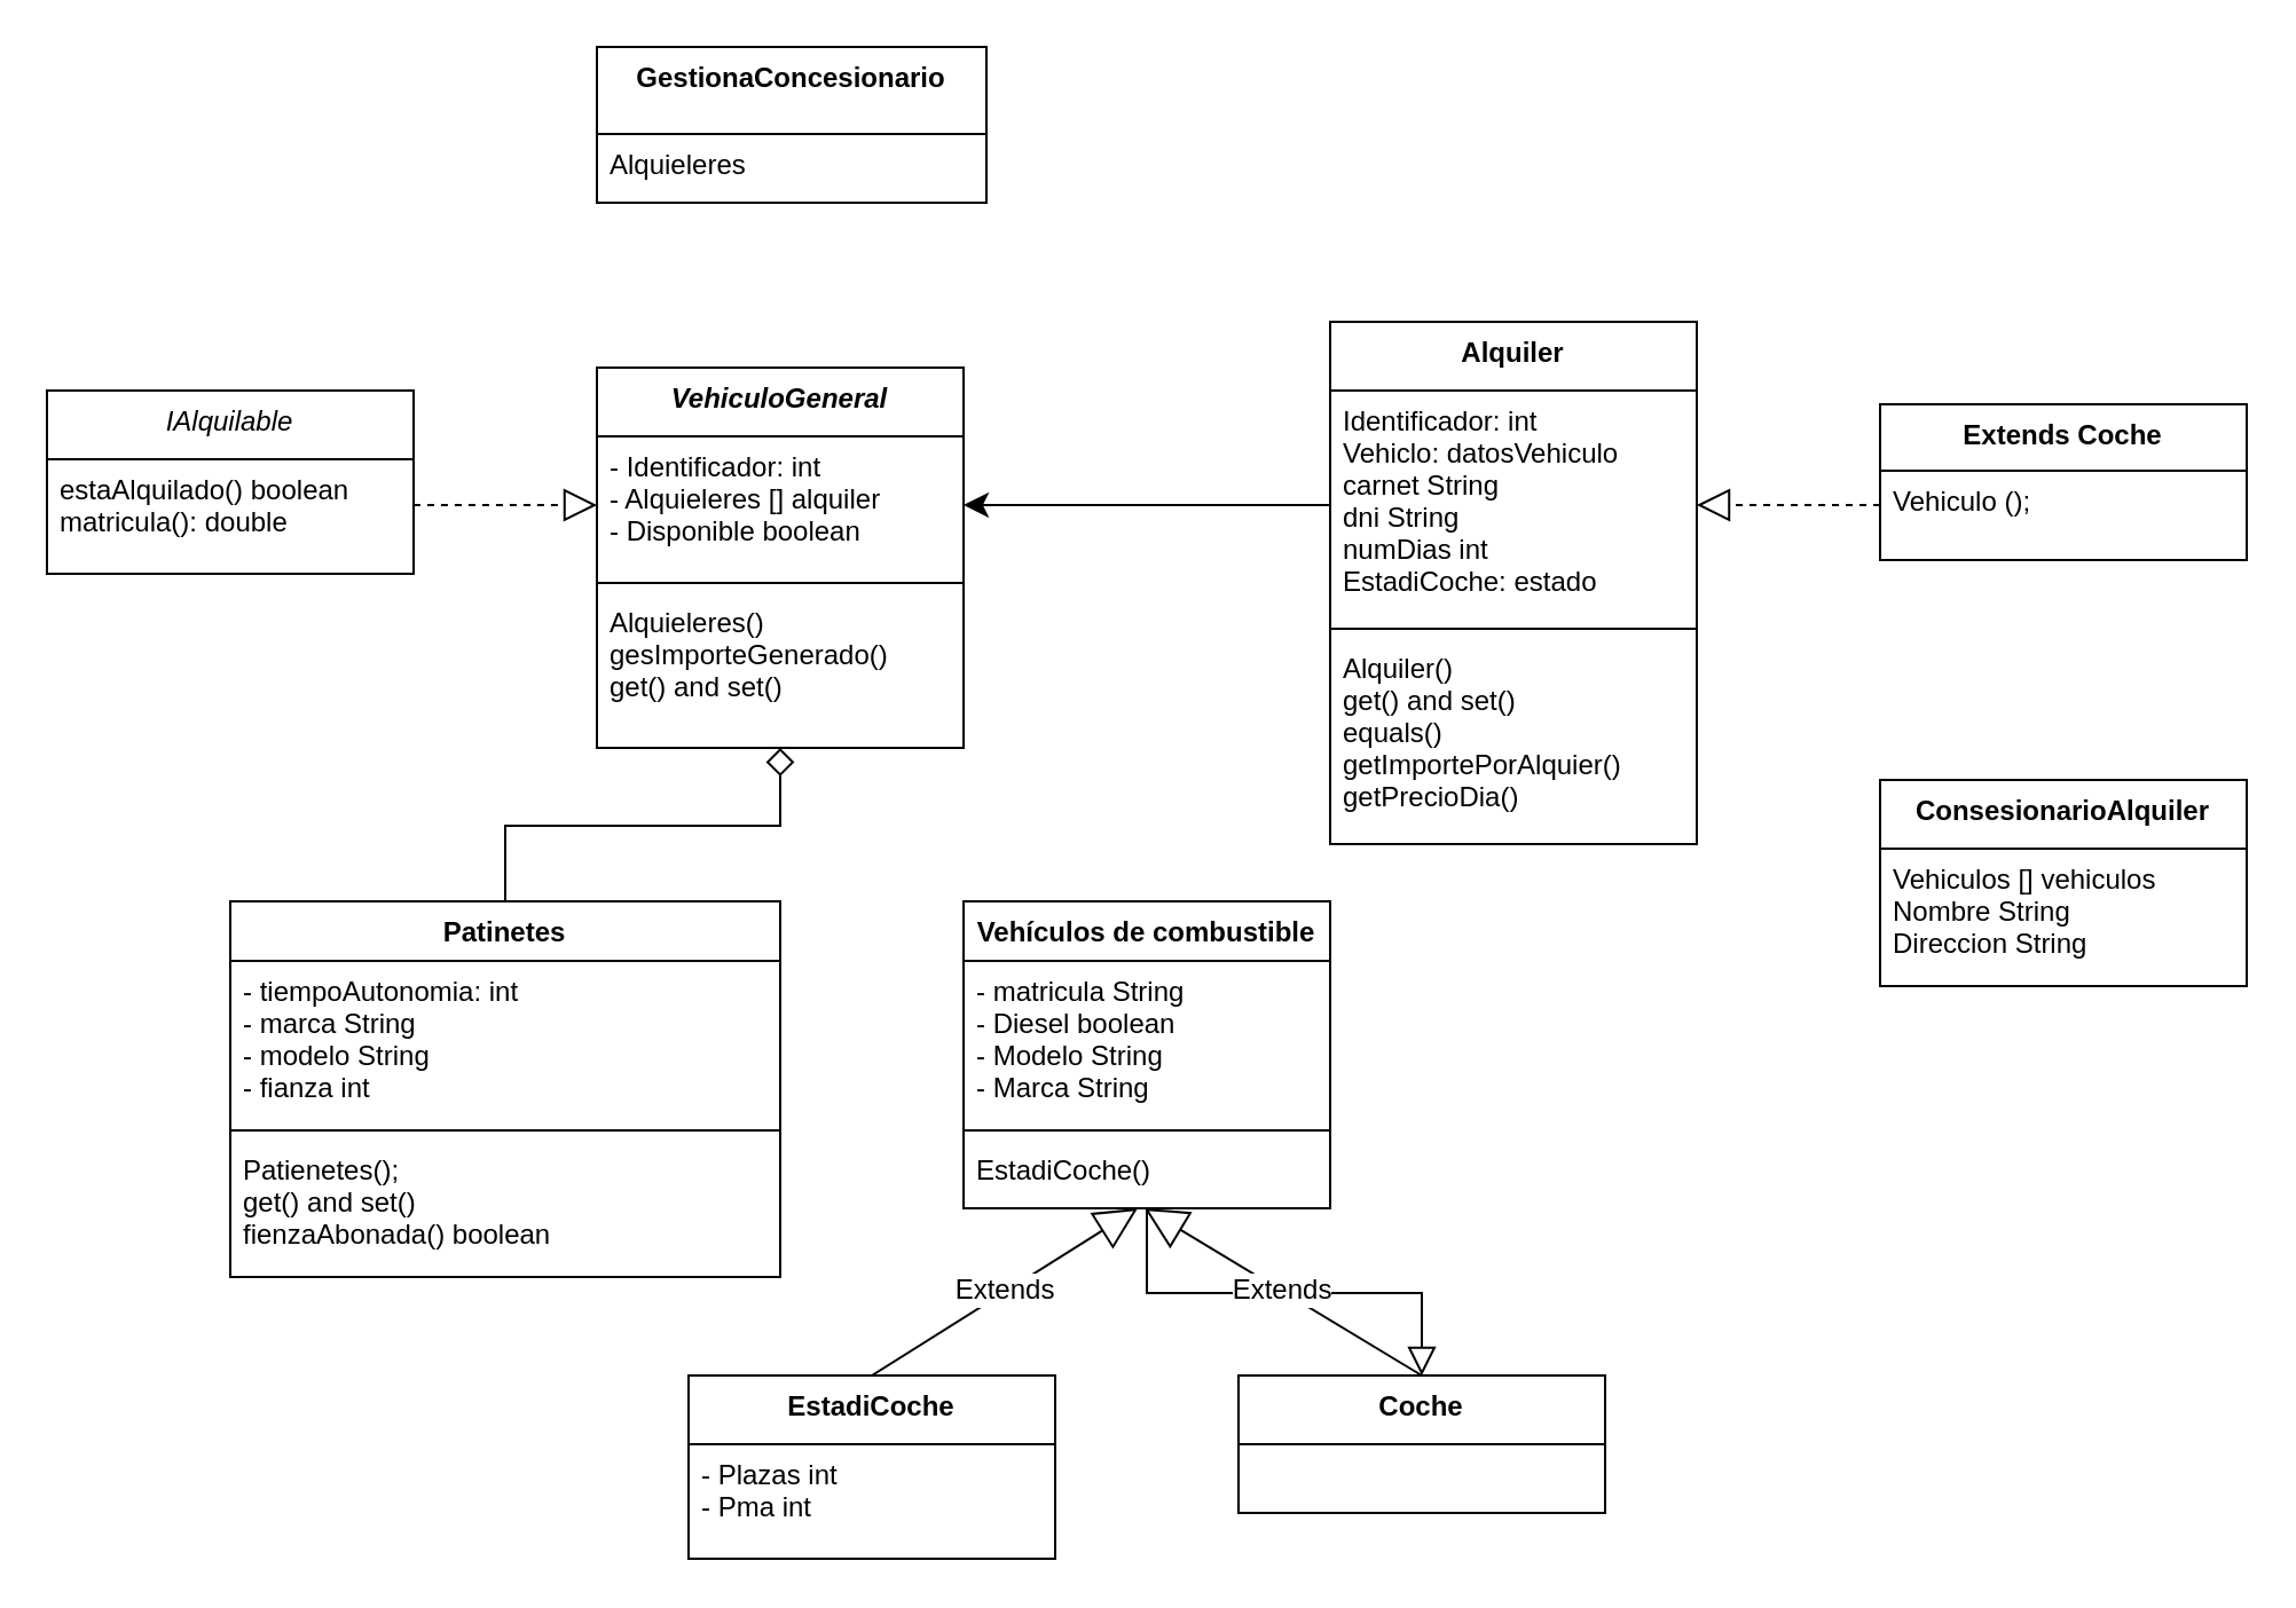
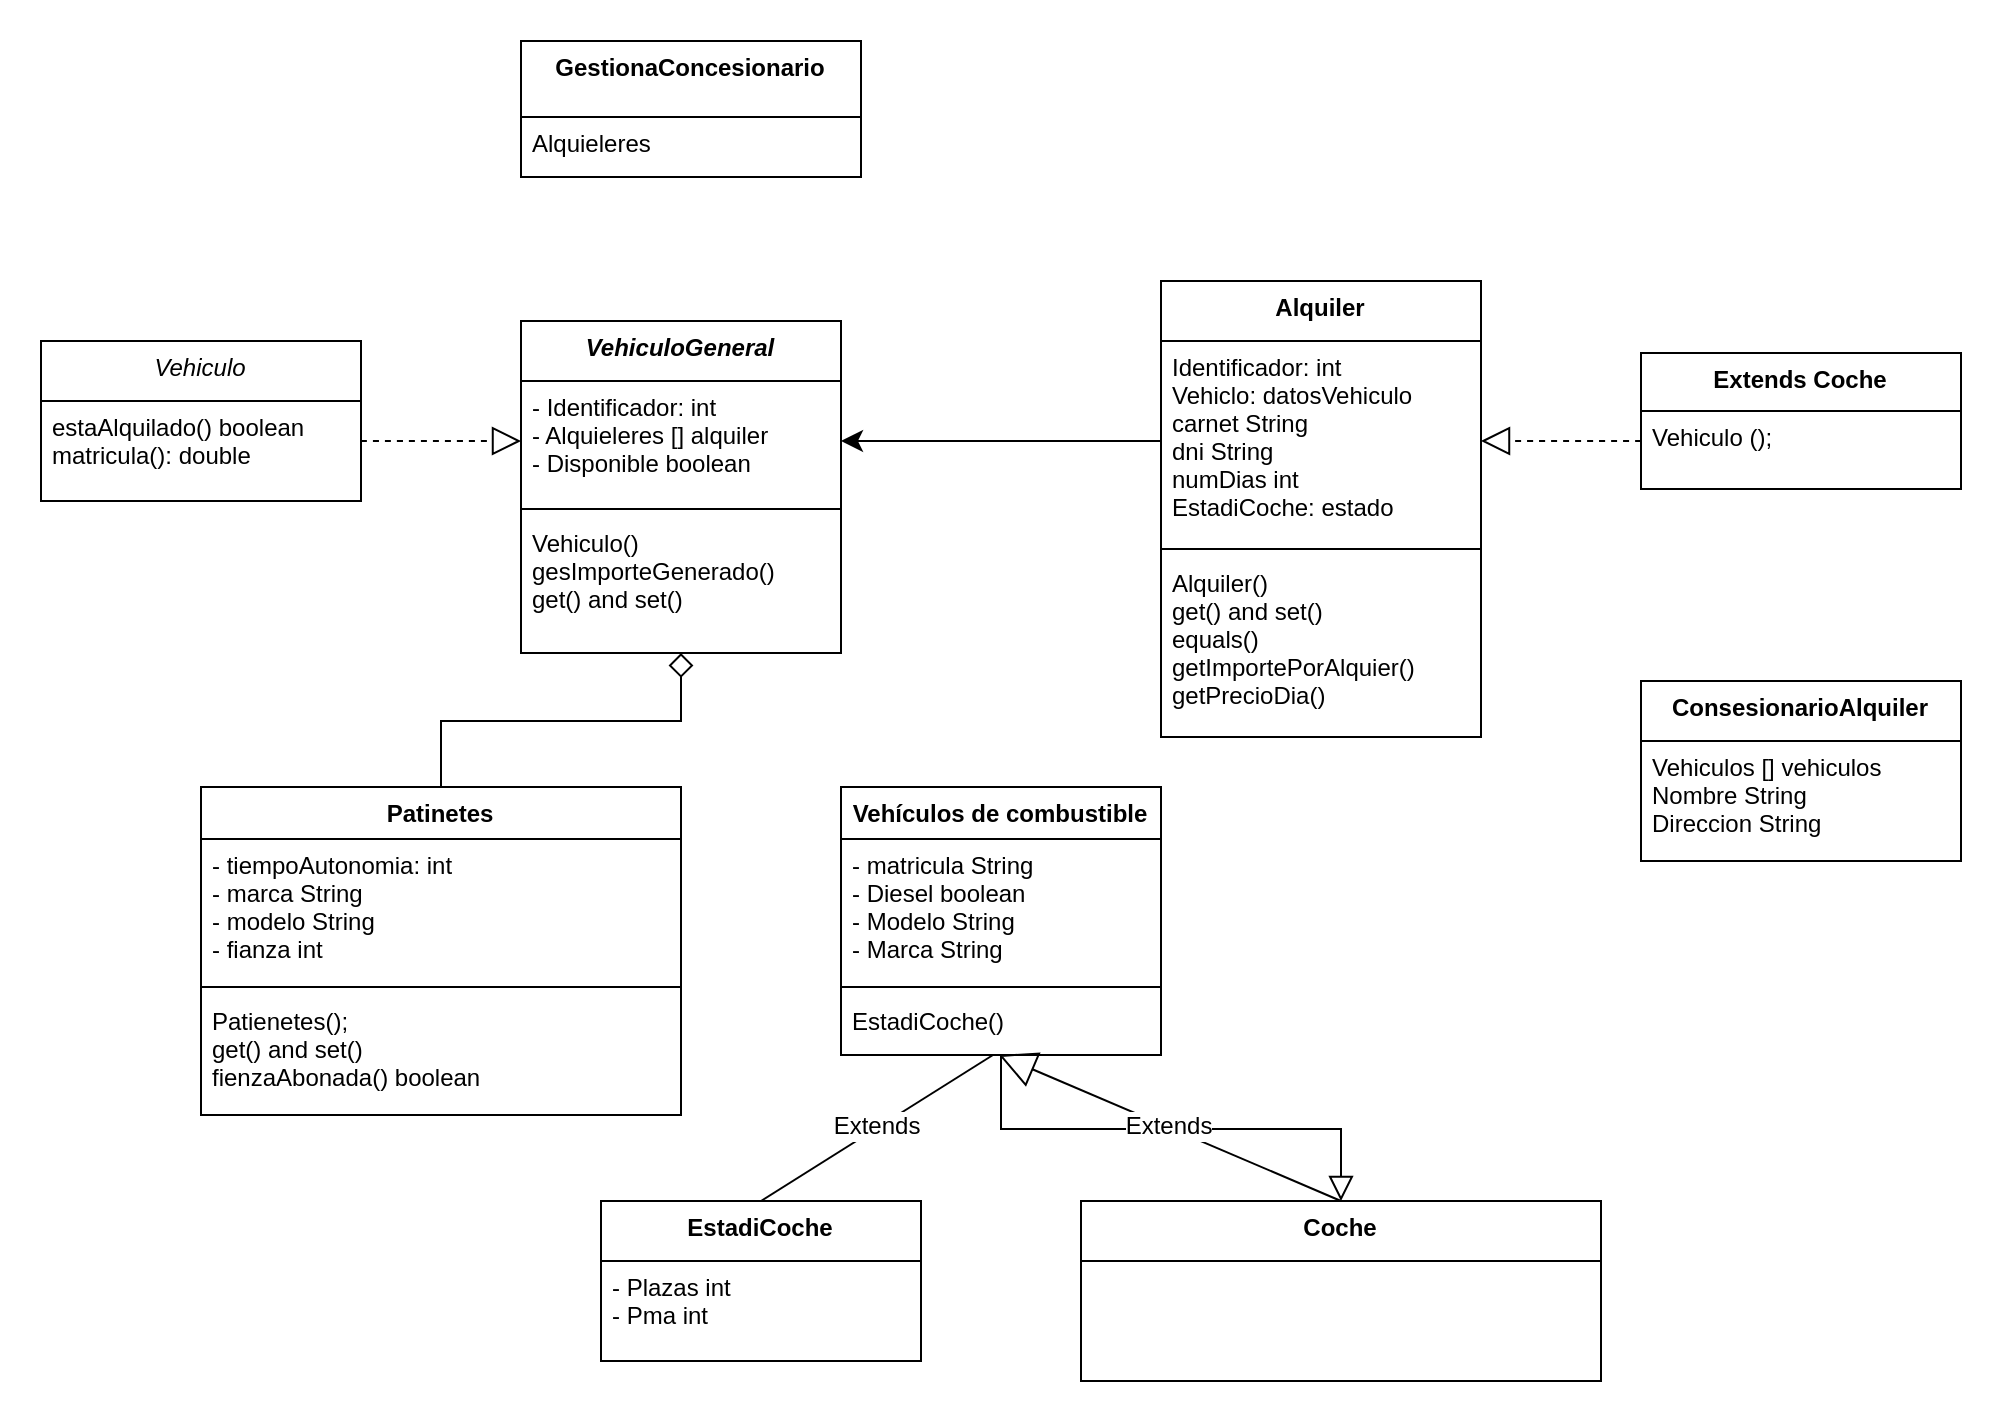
- <mxCell id="16" value="IAlquilable" style="swimlane;fontStyle=2;align=center;verticalAlign=top;childLayout=stackLayout;horizontal=1;startSize=30;horizontalStack=0;resizeParent=1;resizeLast=0;collapsible=1;marginBottom=0;rounded=0;shadow=0;strokeWidth=1;autosize=1;" vertex="1" parent="1"><mxGeometry x="20" y="170" width="160" height="80" as="geometry"><mxRectangle x="230" y="140" width="160" height="26" as="alternateBounds" /></mxGeometry></mxCell>
+ <mxCell id="16" value="Vehiculo" style="swimlane;fontStyle=2;align=center;verticalAlign=top;childLayout=stackLayout;horizontal=1;startSize=30;horizontalStack=0;resizeParent=1;resizeLast=0;collapsible=1;marginBottom=0;rounded=0;shadow=0;strokeWidth=1;autosize=1;" vertex="1" parent="1"><mxGeometry x="20" y="170" width="160" height="80" as="geometry"><mxRectangle x="230" y="140" width="160" height="26" as="alternateBounds" /></mxGeometry></mxCell>
- <mxCell id="5" value="Alquieleres()&#10;gesImporteGenerado()&#10;get() and set()" style="text;align=left;verticalAlign=top;spacingLeft=4;spacingRight=4;overflow=hidden;rotatable=0;points=[[0,0.5],[1,0.5]];portConstraint=eastwest;autosize=1;" parent="2" vertex="1"><mxGeometry y="98" width="160" height="60" as="geometry" /></mxCell>
+ <mxCell id="5" value="Vehiculo()&#10;gesImporteGenerado()&#10;get() and set()" style="text;align=left;verticalAlign=top;spacingLeft=4;spacingRight=4;overflow=hidden;rotatable=0;points=[[0,0.5],[1,0.5]];portConstraint=eastwest;autosize=1;" parent="2" vertex="1"><mxGeometry y="98" width="160" height="60" as="geometry" /></mxCell>
- <mxCell id="30" value="Extends" style="endArrow=block;endSize=16;endFill=0;html=1;rounded=0;fontSize=12;curved=1;exitX=0.5;exitY=0;exitDx=0;exitDy=0;entryX=0.475;entryY=1;entryDx=0;entryDy=0;entryPerimeter=0;" edge="1" parent="1" source="18" target="14"><mxGeometry width="160" relative="1" as="geometry"><mxPoint x="370" y="560" as="sourcePoint" /><mxPoint x="530" y="560" as="targetPoint" /></mxGeometry></mxCell>
+ <mxCell id="30" value="Extends" style="endArrow=none;endSize=16;endFill=0;html=1;rounded=0;fontSize=12;curved=1;exitX=0.5;exitY=0;exitDx=0;exitDy=0;entryX=0.475;entryY=1;entryDx=0;entryDy=0;entryPerimeter=0;" edge="1" parent="1" source="18" target="14"><mxGeometry width="160" relative="1" as="geometry"><mxPoint x="370" y="560" as="sourcePoint" /><mxPoint x="530" y="560" as="targetPoint" /></mxGeometry></mxCell>
- <mxCell id="25" value="Coche" style="swimlane;fontStyle=1;align=center;verticalAlign=top;childLayout=stackLayout;horizontal=1;startSize=30;horizontalStack=0;resizeParent=1;resizeLast=0;collapsible=1;marginBottom=0;rounded=0;shadow=0;strokeWidth=1;autosize=1;" vertex="1" parent="1"><mxGeometry x="540" y="600" width="160" height="60" as="geometry"><mxRectangle x="340" y="380" width="170" height="26" as="alternateBounds" /></mxGeometry></mxCell>
+ <mxCell id="25" value="Coche" style="swimlane;fontStyle=1;align=center;verticalAlign=top;childLayout=stackLayout;horizontal=1;startSize=30;horizontalStack=0;resizeParent=1;resizeLast=0;collapsible=1;marginBottom=0;rounded=0;shadow=0;strokeWidth=1;autosize=1;" vertex="1" parent="1"><mxGeometry x="540" y="600" width="260" height="90" as="geometry"><mxRectangle x="340" y="380" width="170" height="26" as="alternateBounds" /></mxGeometry></mxCell>
